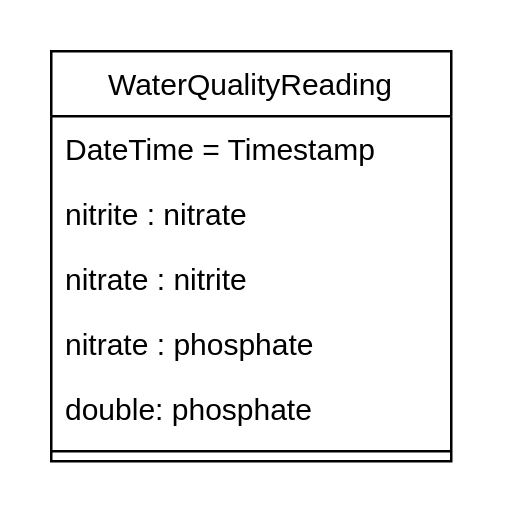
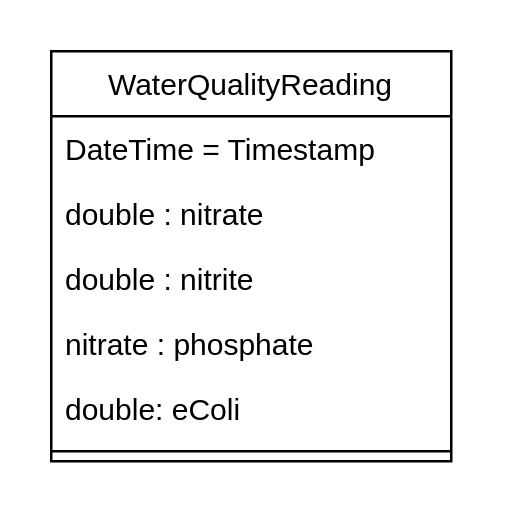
- <mxCell id="4" value="nitrite : nitrate" style="text;align=left;verticalAlign=top;spacingLeft=4;spacingRight=4;overflow=hidden;rotatable=0;points=[[0,0.5],[1,0.5]];portConstraint=eastwest;" vertex="1" parent="2"><mxGeometry y="52" width="160" height="26" as="geometry" /></mxCell>
+ <mxCell id="4" value="double : nitrate" style="text;align=left;verticalAlign=top;spacingLeft=4;spacingRight=4;overflow=hidden;rotatable=0;points=[[0,0.5],[1,0.5]];portConstraint=eastwest;" vertex="1" parent="2"><mxGeometry y="52" width="160" height="26" as="geometry" /></mxCell>
- <mxCell id="5" value="nitrate : nitrite" style="text;align=left;verticalAlign=top;spacingLeft=4;spacingRight=4;overflow=hidden;rotatable=0;points=[[0,0.5],[1,0.5]];portConstraint=eastwest;" vertex="1" parent="2"><mxGeometry y="78" width="160" height="26" as="geometry" /></mxCell>
+ <mxCell id="5" value="double : nitrite" style="text;align=left;verticalAlign=top;spacingLeft=4;spacingRight=4;overflow=hidden;rotatable=0;points=[[0,0.5],[1,0.5]];portConstraint=eastwest;" vertex="1" parent="2"><mxGeometry y="78" width="160" height="26" as="geometry" /></mxCell>
- <mxCell id="7" value="double: phosphate" style="text;align=left;verticalAlign=top;spacingLeft=4;spacingRight=4;overflow=hidden;rotatable=0;points=[[0,0.5],[1,0.5]];portConstraint=eastwest;" vertex="1" parent="2"><mxGeometry y="130" width="160" height="26" as="geometry" /></mxCell>
+ <mxCell id="7" value="double: eColi" style="text;align=left;verticalAlign=top;spacingLeft=4;spacingRight=4;overflow=hidden;rotatable=0;points=[[0,0.5],[1,0.5]];portConstraint=eastwest;" vertex="1" parent="2"><mxGeometry y="130" width="160" height="26" as="geometry" /></mxCell>
